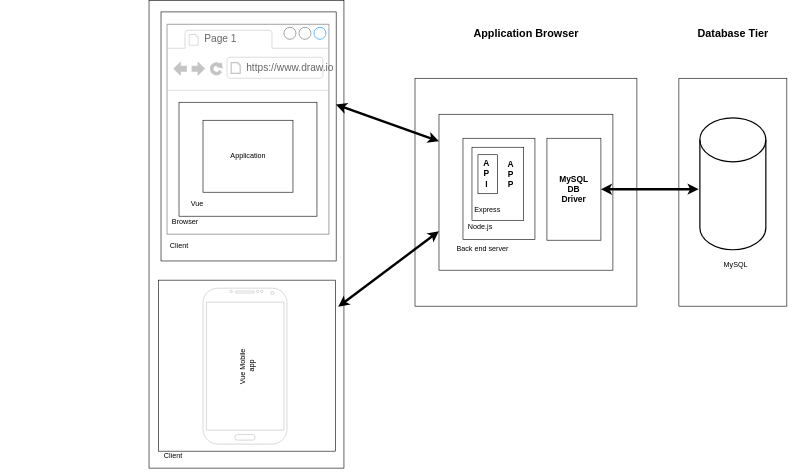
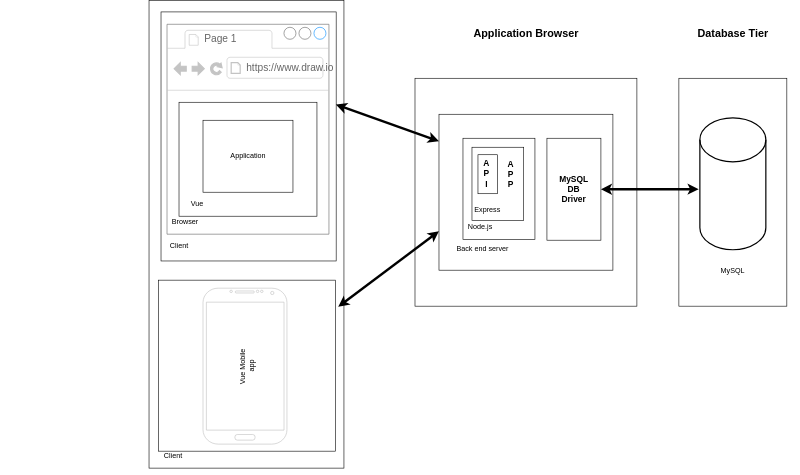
- <mxCell id="30" value="MySQL" style="text;html=1;strokeColor=none;fillColor=none;align=center;verticalAlign=middle;whiteSpace=wrap;rounded=0;" parent="1" vertex="1"><mxGeometry x="1206" y="422" width="40" height="20" as="geometry" /></mxCell>
+ <mxCell id="30" value="MySQL" style="text;html=1;strokeColor=none;fillColor=none;align=center;verticalAlign=middle;whiteSpace=wrap;rounded=0;" parent="1" vertex="1"><mxGeometry x="1201" y="432" width="40" height="20" as="geometry" /></mxCell>
